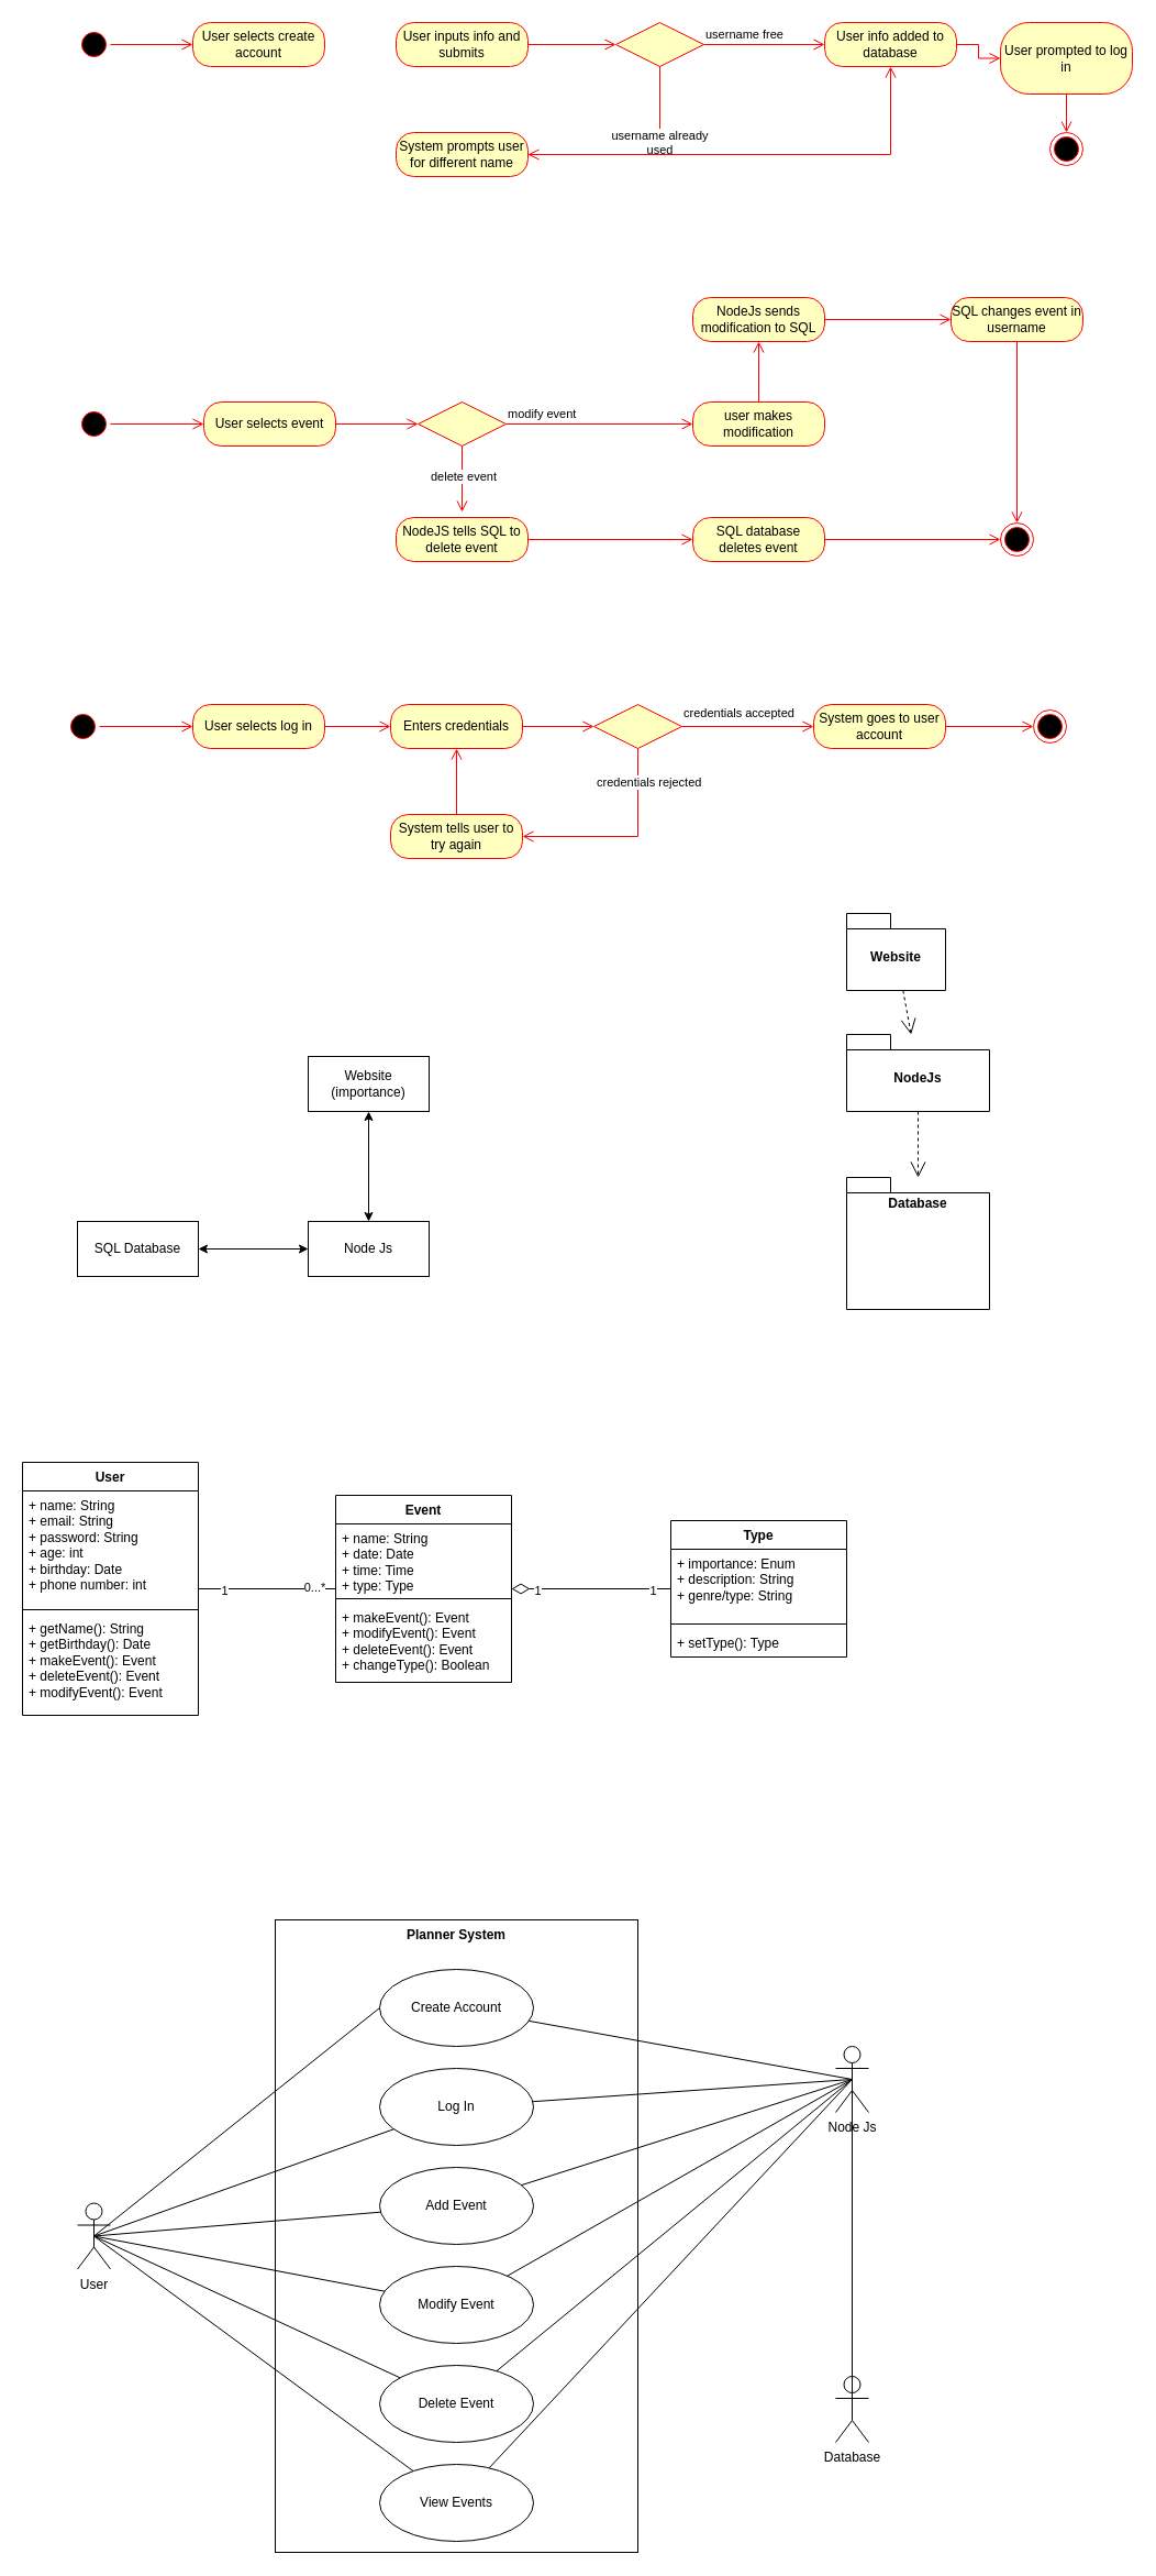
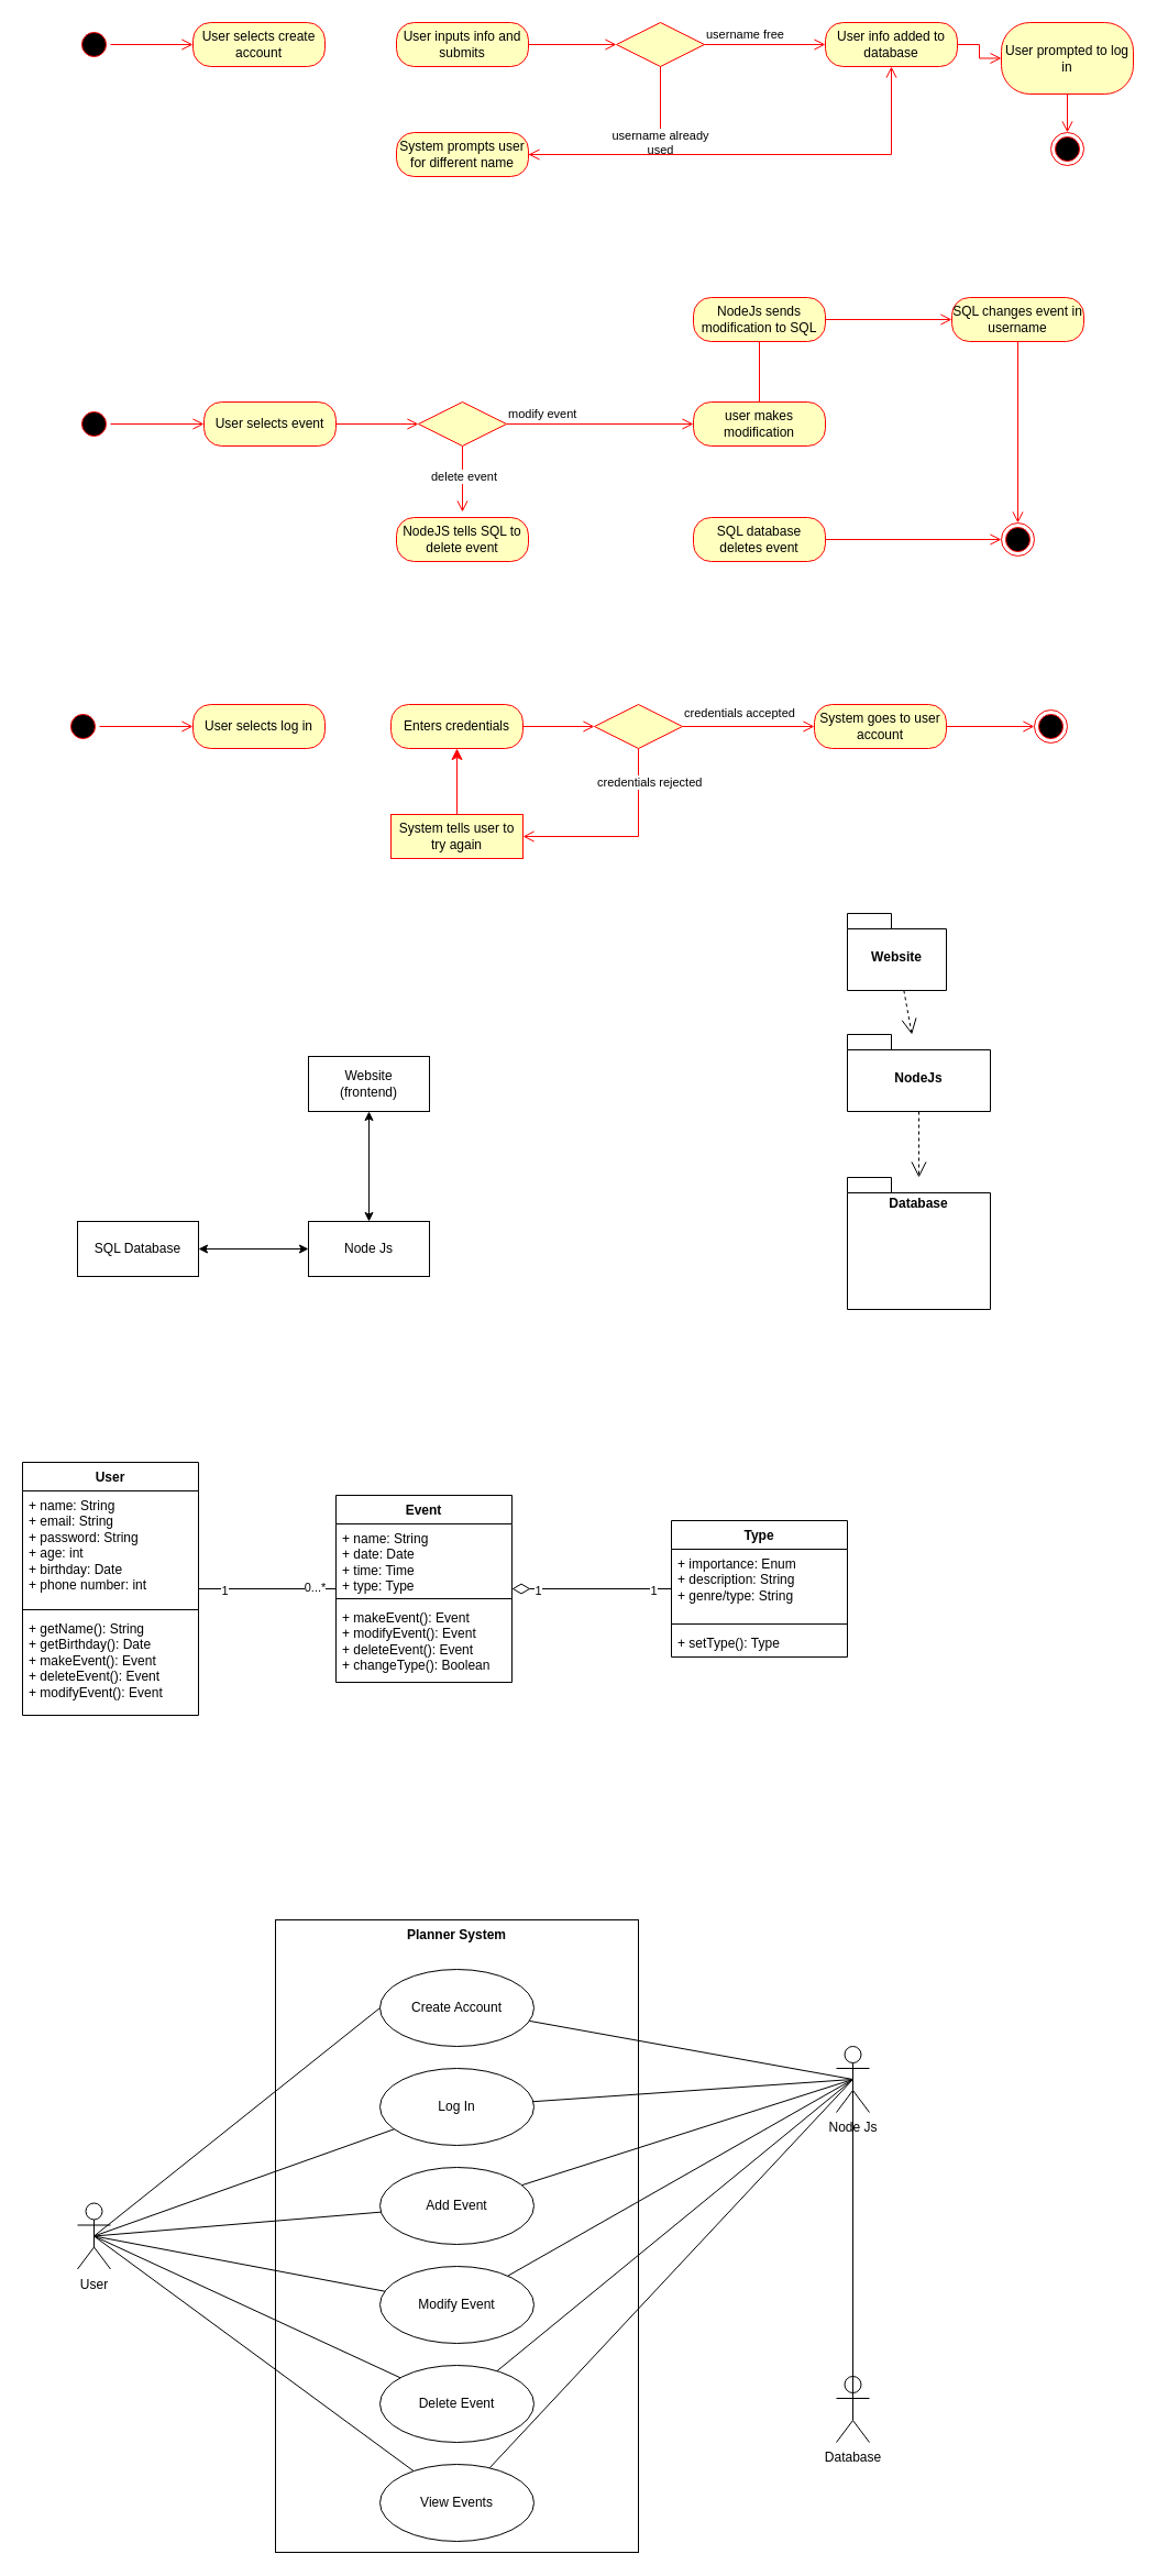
- <mxCell id="76" value="" style="edgeStyle=orthogonalEdgeStyle;html=1;verticalAlign=bottom;endArrow=open;endSize=8;strokeColor=#ff0000;rounded=0;" parent="1" source="75" target="77" edge="1"><mxGeometry relative="1" as="geometry"><mxPoint x="640" y="240" as="targetPoint" /></mxGeometry></mxCell>
+ <mxCell id="76" value="" style="edgeStyle=orthogonalEdgeStyle;html=1;verticalAlign=bottom;endArrow=none;endSize=8;strokeColor=#ff0000;rounded=0;" parent="1" source="75" target="77" edge="1"><mxGeometry relative="1" as="geometry"><mxPoint x="640" y="240" as="targetPoint" /></mxGeometry></mxCell>
- <mxCell id="70" value="" style="edgeStyle=orthogonalEdgeStyle;html=1;verticalAlign=bottom;endArrow=open;endSize=8;strokeColor=#ff0000;rounded=0;" parent="1" source="69" target="71" edge="1"><mxGeometry relative="1" as="geometry"><mxPoint x="660" y="465" as="targetPoint" /></mxGeometry></mxCell>
- <mxCell id="58" value="" style="edgeStyle=orthogonalEdgeStyle;html=1;verticalAlign=bottom;endArrow=open;endSize=8;strokeColor=#ff0000;rounded=0;" parent="1" source="57" target="55" edge="1"><mxGeometry relative="1" as="geometry"><mxPoint x="235" y="820" as="targetPoint" /></mxGeometry></mxCell>
- <mxCell id="62" value="" style="edgeStyle=orthogonalEdgeStyle;html=1;verticalAlign=bottom;endArrow=open;endSize=8;strokeColor=#ff0000;rounded=0;" parent="1" source="61" target="55" edge="1"><mxGeometry relative="1" as="geometry"><mxPoint x="415" y="840" as="targetPoint" /></mxGeometry></mxCell>
+ <mxCell id="62" value="" style="edgeStyle=orthogonalEdgeStyle;html=1;verticalAlign=bottom;endArrow=classic;endSize=8;strokeColor=#ff0000;rounded=0;" parent="1" source="61" target="55" edge="1"><mxGeometry relative="1" as="geometry"><mxPoint x="415" y="840" as="targetPoint" /></mxGeometry></mxCell>
- <mxCell id="61" value="System tells user to try again" style="rounded=1;whiteSpace=wrap;html=1;arcSize=40;fontColor=#000000;fillColor=#ffffc0;strokeColor=#ff0000;" parent="1" vertex="1"><mxGeometry x="355" y="740" width="120" height="40" as="geometry" /></mxCell>
+ <mxCell id="61" value="System tells user to try again" style="whiteSpace=wrap;html=1;arcSize=40;fontColor=#000000;fillColor=#ffffc0;strokeColor=#ff0000;rounded=0;" parent="1" vertex="1"><mxGeometry x="355" y="740" width="120" height="40" as="geometry" /></mxCell>
- <mxCell id="36" value="Website&lt;div&gt;(importance)&lt;/div&gt;" style="html=1;whiteSpace=wrap;" parent="1" vertex="1"><mxGeometry x="280" y="960" width="110" height="50" as="geometry" /></mxCell>
+ <mxCell id="36" value="Website&lt;div&gt;(frontend)&lt;/div&gt;" style="html=1;whiteSpace=wrap;" parent="1" vertex="1"><mxGeometry x="280" y="960" width="110" height="50" as="geometry" /></mxCell>
